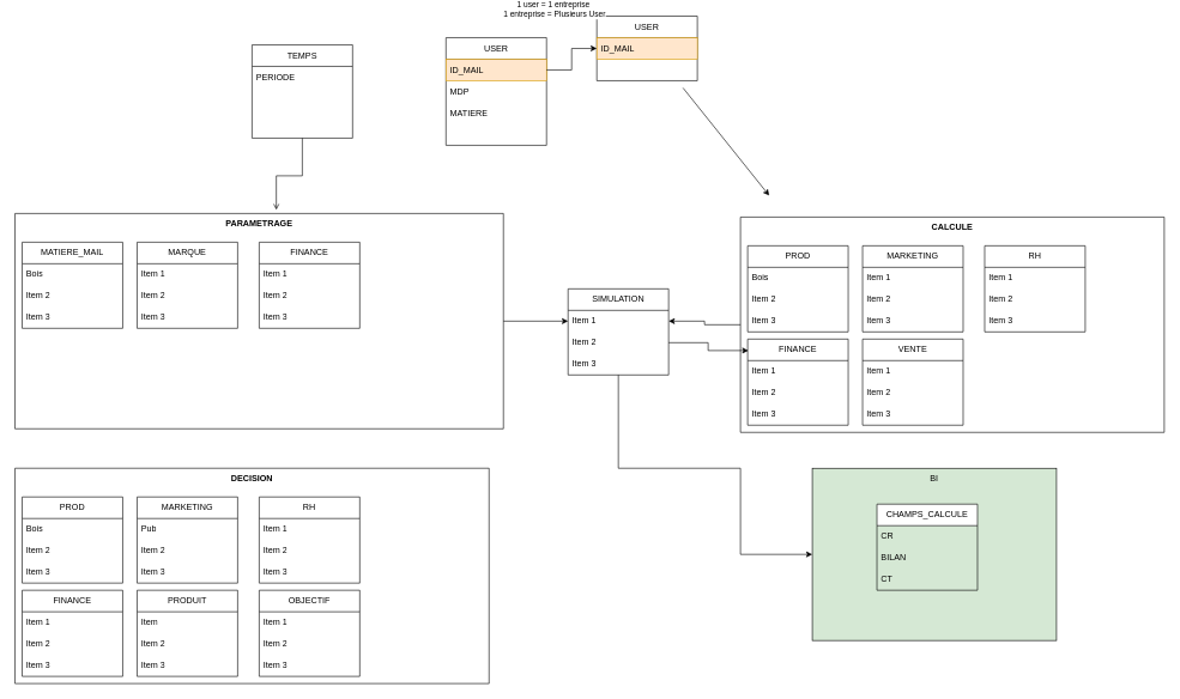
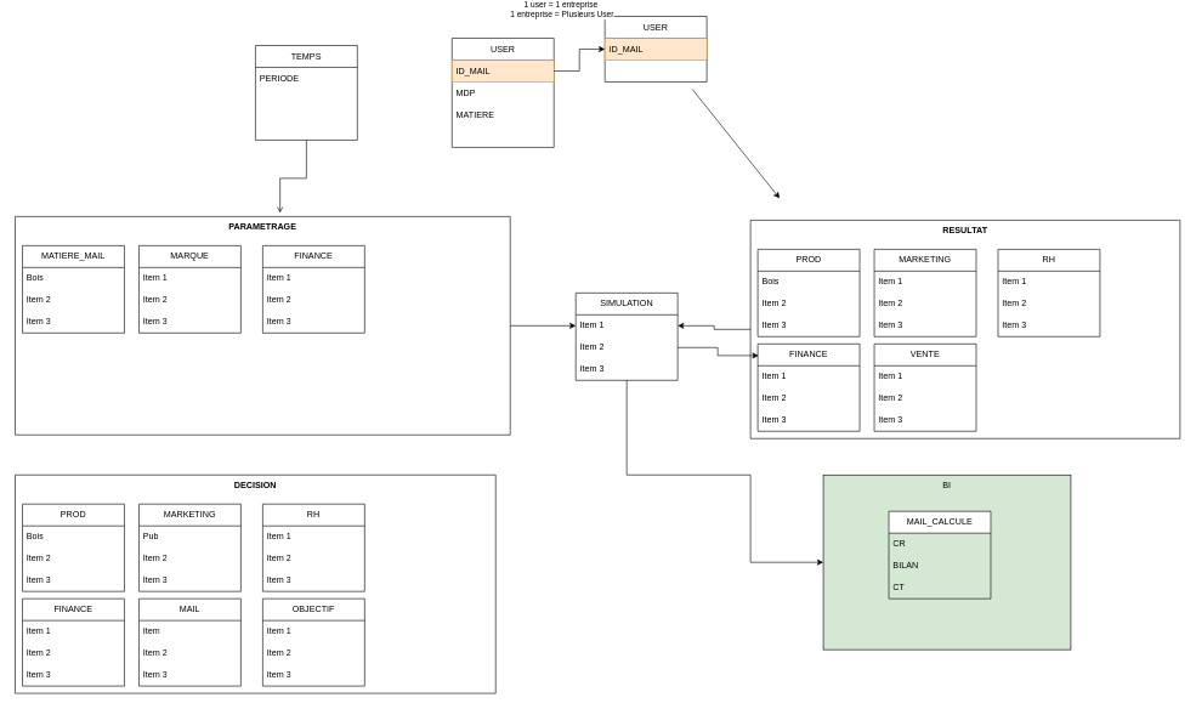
- <mxCell id="15" value="CALCULE" style="swimlane;startSize=0;verticalAlign=top;" parent="1" vertex="1"><mxGeometry x="1030" y="300" width="590" height="300" as="geometry" /></mxCell>
+ <mxCell id="15" value="RESULTAT" style="swimlane;startSize=0;verticalAlign=top;" parent="1" vertex="1"><mxGeometry x="1030" y="300" width="590" height="300" as="geometry" /></mxCell>
- <mxCell id="79" value="CHAMPS_CALCULE" style="swimlane;fontStyle=0;childLayout=stackLayout;horizontal=1;startSize=30;horizontalStack=0;resizeParent=1;resizeParentMax=0;resizeLast=0;collapsible=1;marginBottom=0;whiteSpace=wrap;html=1;" parent="1" vertex="1"><mxGeometry x="1220" y="700" width="140" height="120" as="geometry" /></mxCell>
+ <mxCell id="79" value="MAIL_CALCULE" style="swimlane;fontStyle=0;childLayout=stackLayout;horizontal=1;startSize=30;horizontalStack=0;resizeParent=1;resizeParentMax=0;resizeLast=0;collapsible=1;marginBottom=0;whiteSpace=wrap;html=1;" parent="1" vertex="1"><mxGeometry x="1220" y="700" width="140" height="120" as="geometry" /></mxCell>
- <mxCell id="71" value="PRODUIT" style="swimlane;fontStyle=0;childLayout=stackLayout;horizontal=1;startSize=30;horizontalStack=0;resizeParent=1;resizeParentMax=0;resizeLast=0;collapsible=1;marginBottom=0;whiteSpace=wrap;html=1;" parent="54" vertex="1"><mxGeometry x="170" y="170" width="140" height="120" as="geometry" /></mxCell>
+ <mxCell id="71" value="MAIL" style="swimlane;fontStyle=0;childLayout=stackLayout;horizontal=1;startSize=30;horizontalStack=0;resizeParent=1;resizeParentMax=0;resizeLast=0;collapsible=1;marginBottom=0;whiteSpace=wrap;html=1;" parent="54" vertex="1"><mxGeometry x="170" y="170" width="140" height="120" as="geometry" /></mxCell>
